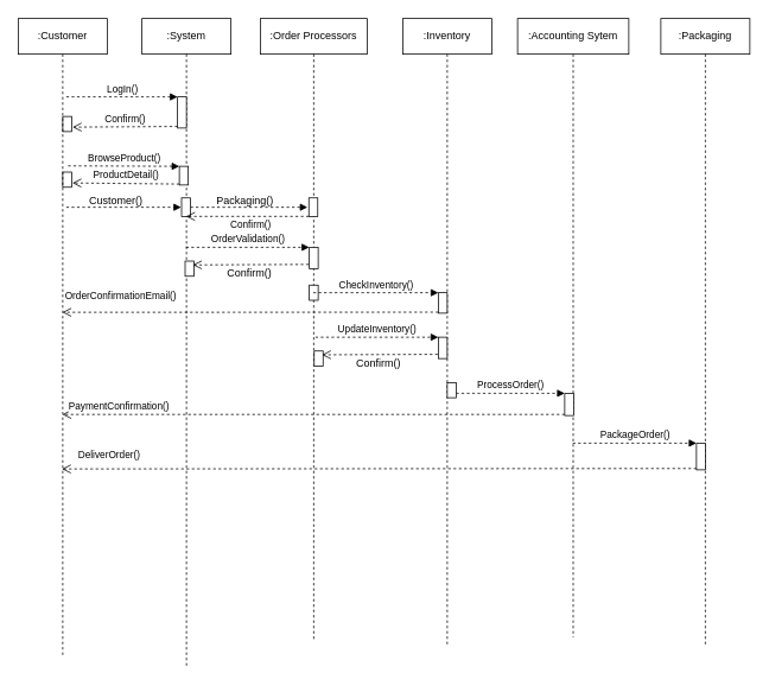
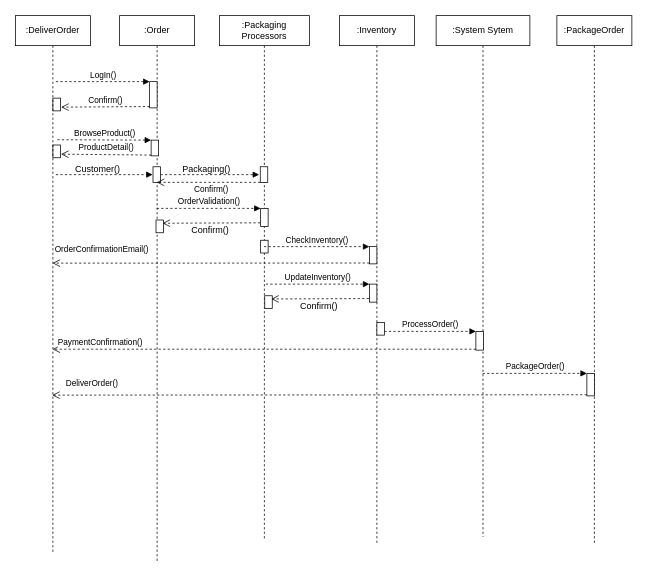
- <mxCell id="29" value=":Customer" style="shape=umlLifeline;perimeter=lifelinePerimeter;whiteSpace=wrap;html=1;container=1;collapsible=0;recursiveResize=0;outlineConnect=0;" vertex="1" parent="1"><mxGeometry x="20" y="20" width="100" height="717" as="geometry" /></mxCell>
+ <mxCell id="29" value=":DeliverOrder" style="shape=umlLifeline;perimeter=lifelinePerimeter;whiteSpace=wrap;html=1;container=1;collapsible=0;recursiveResize=0;outlineConnect=0;" vertex="1" parent="1"><mxGeometry x="20" y="20" width="100" height="717" as="geometry" /></mxCell>
- <mxCell id="5" value=":System&lt;br&gt;" style="shape=umlLifeline;perimeter=lifelinePerimeter;whiteSpace=wrap;html=1;container=1;collapsible=0;recursiveResize=0;outlineConnect=0;" vertex="1" parent="1"><mxGeometry x="159" y="20" width="100" height="728" as="geometry" /></mxCell>
+ <mxCell id="5" value=":Order&lt;br&gt;" style="shape=umlLifeline;perimeter=lifelinePerimeter;whiteSpace=wrap;html=1;container=1;collapsible=0;recursiveResize=0;outlineConnect=0;" vertex="1" parent="1"><mxGeometry x="159" y="20" width="100" height="728" as="geometry" /></mxCell>
- <mxCell id="8" value=":Order Processors" style="shape=umlLifeline;perimeter=lifelinePerimeter;whiteSpace=wrap;html=1;container=1;collapsible=0;recursiveResize=0;outlineConnect=0;" vertex="1" parent="1"><mxGeometry x="292" y="20" width="120" height="699" as="geometry" /></mxCell>
+ <mxCell id="8" value=":Packaging Processors" style="shape=umlLifeline;perimeter=lifelinePerimeter;whiteSpace=wrap;html=1;container=1;collapsible=0;recursiveResize=0;outlineConnect=0;" vertex="1" parent="1"><mxGeometry x="292" y="20" width="120" height="699" as="geometry" /></mxCell>
- <mxCell id="4" value=":Accounting Sytem" style="shape=umlLifeline;perimeter=lifelinePerimeter;whiteSpace=wrap;html=1;container=1;collapsible=0;recursiveResize=0;outlineConnect=0;" vertex="1" parent="1"><mxGeometry x="581" y="20" width="125" height="695" as="geometry" /></mxCell>
+ <mxCell id="4" value=":System Sytem" style="shape=umlLifeline;perimeter=lifelinePerimeter;whiteSpace=wrap;html=1;container=1;collapsible=0;recursiveResize=0;outlineConnect=0;" vertex="1" parent="1"><mxGeometry x="581" y="20" width="125" height="695" as="geometry" /></mxCell>
- <mxCell id="2" value=":Packaging&lt;br&gt;" style="shape=umlLifeline;perimeter=lifelinePerimeter;whiteSpace=wrap;html=1;container=1;collapsible=0;recursiveResize=0;outlineConnect=0;" vertex="1" parent="1"><mxGeometry x="742" y="20" width="100" height="704" as="geometry" /></mxCell>
+ <mxCell id="2" value=":PackageOrder&lt;br&gt;" style="shape=umlLifeline;perimeter=lifelinePerimeter;whiteSpace=wrap;html=1;container=1;collapsible=0;recursiveResize=0;outlineConnect=0;" vertex="1" parent="1"><mxGeometry x="742" y="20" width="100" height="704" as="geometry" /></mxCell>
